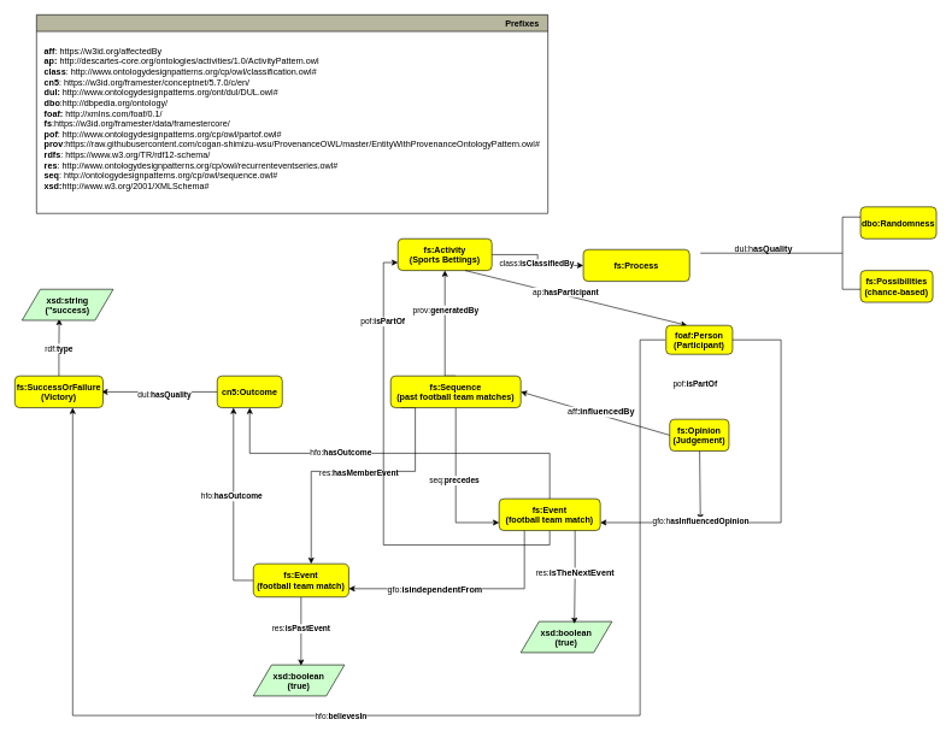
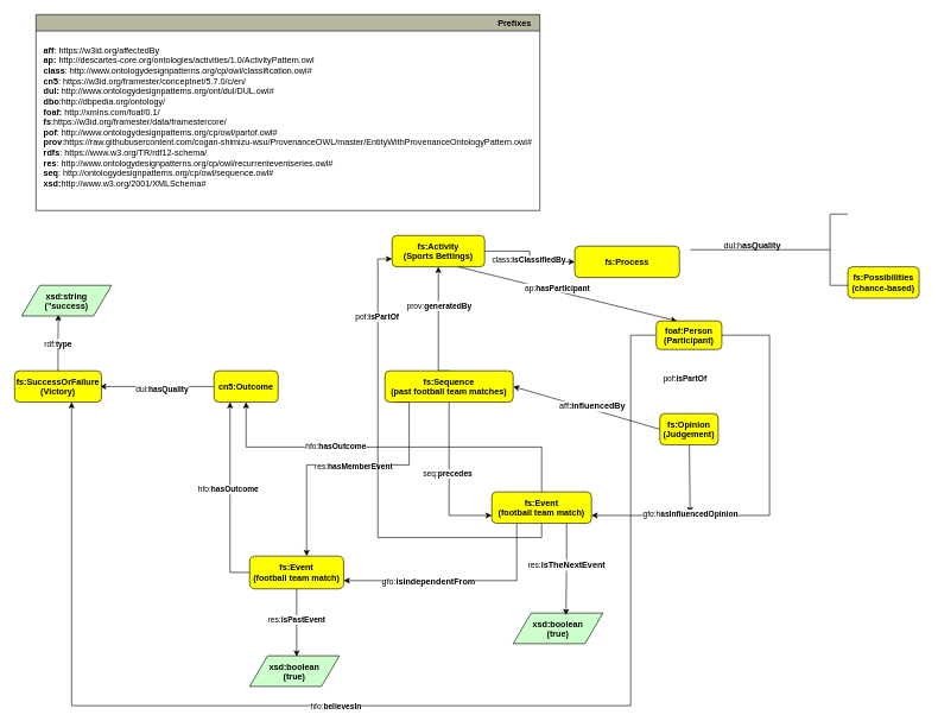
- <mxCell id="35" value="dbo:Randomness" style="graphMlID=n4;shape=rect;rounded=1;arcsize=30;fillColor=#ffff00;strokeColor=#000000;strokeWidth=1.0;fontStyle=1" parent="1" vertex="1"><mxGeometry x="1190" y="286" width="104.93" height="44" as="geometry" /></mxCell>
